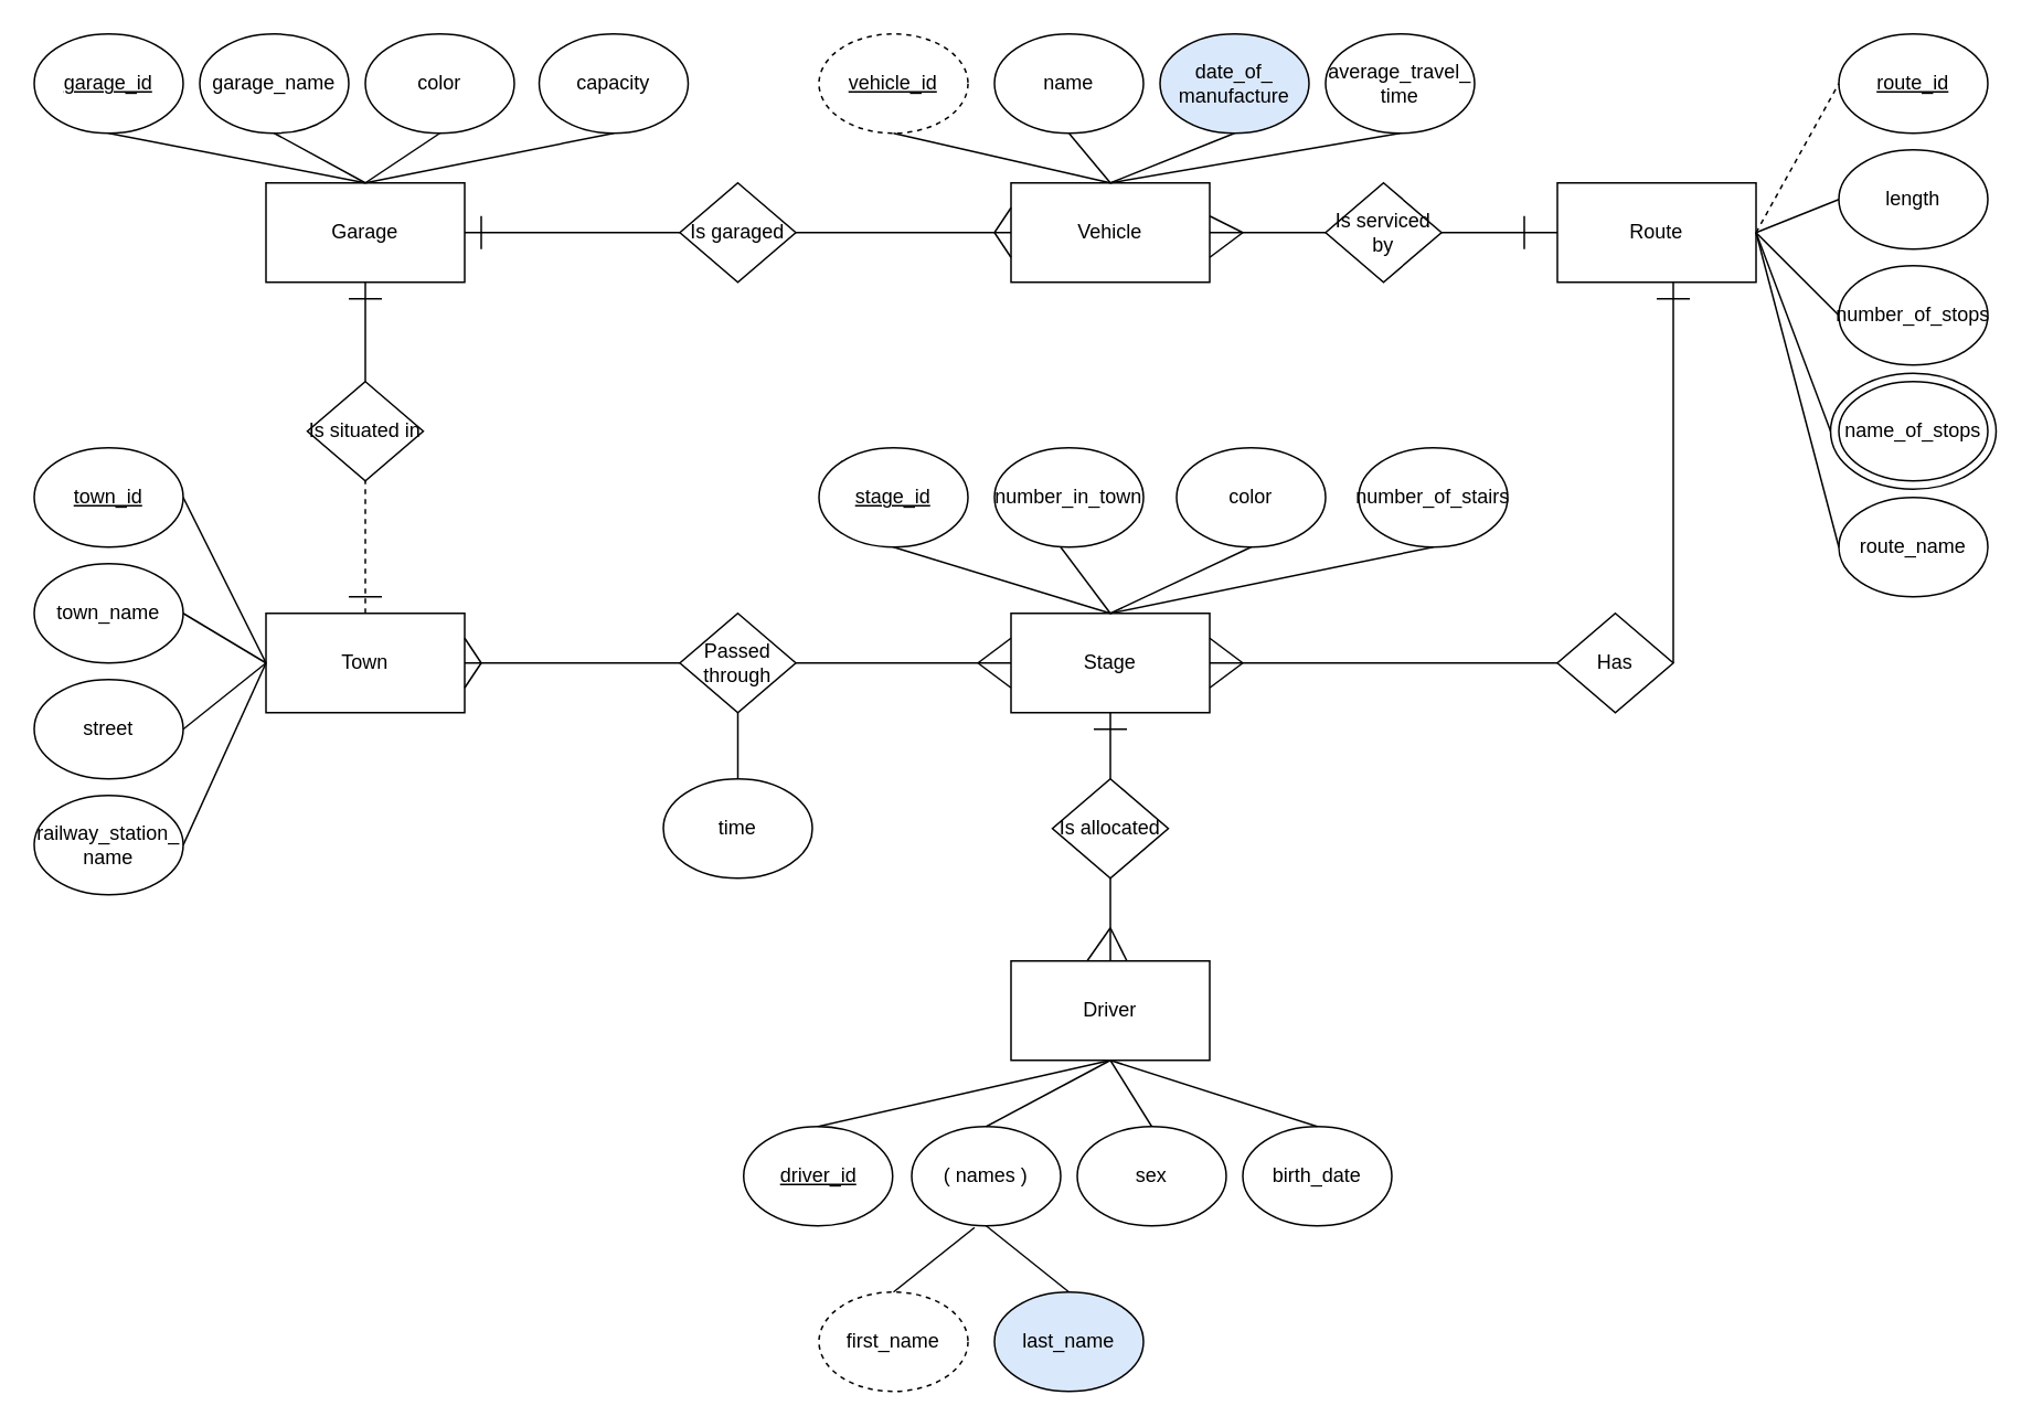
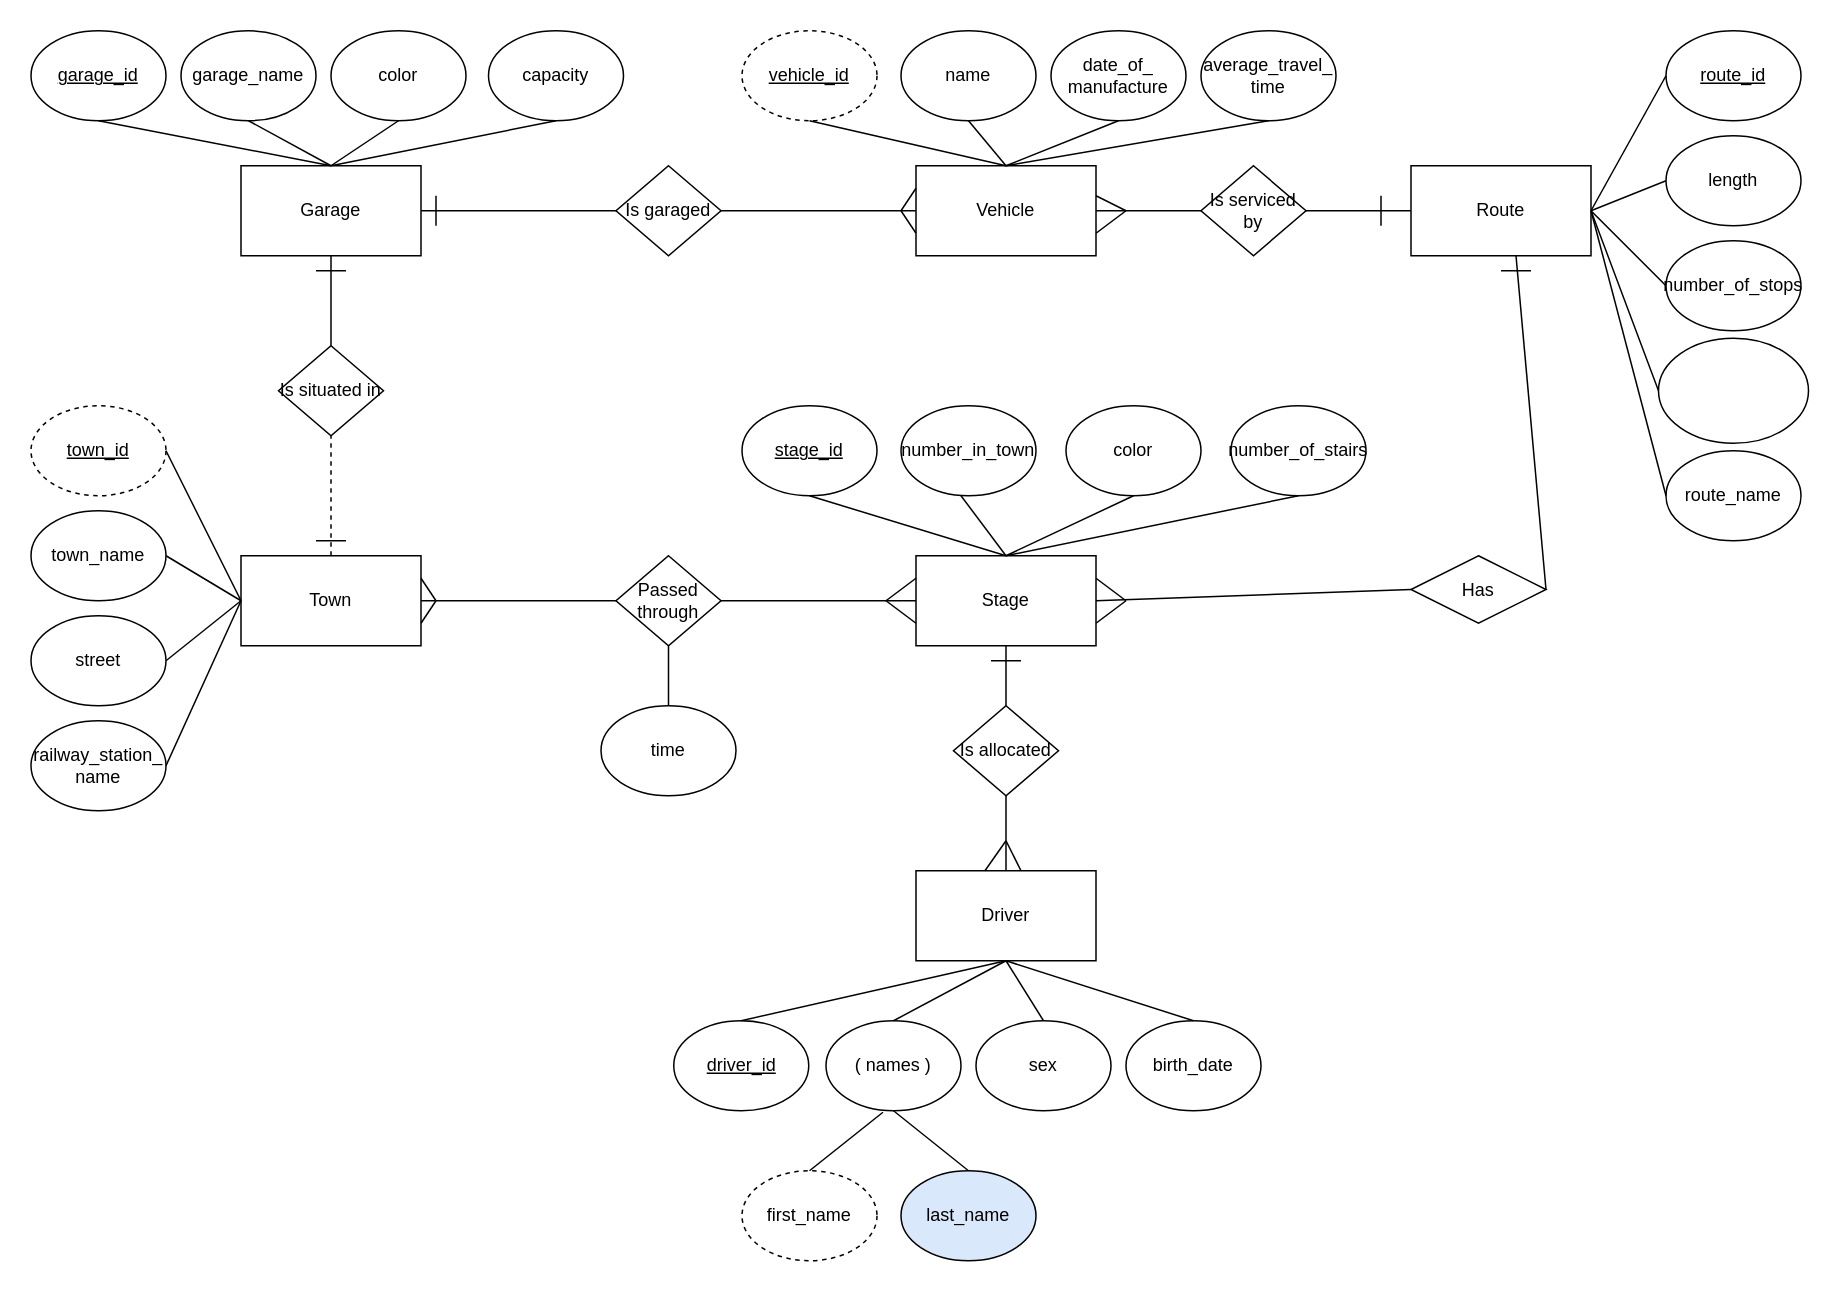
- <mxCell id="73" value="date_of_&lt;br&gt;manufacture" style="ellipse;whiteSpace=wrap;html=1;fillColor=#dae8fc;" vertex="1" parent="1"><mxGeometry x="700" y="20" width="90" height="60" as="geometry" /></mxCell>
+ <mxCell id="73" value="date_of_&lt;br&gt;manufacture" style="ellipse;whiteSpace=wrap;html=1;" vertex="1" parent="1"><mxGeometry x="700" y="20" width="90" height="60" as="geometry" /></mxCell>
- <mxCell id="96" value="" style="endArrow=none;html=1;rounded=0;entryX=0;entryY=0.5;entryDx=0;entryDy=0;exitX=1;exitY=0.5;exitDx=0;exitDy=0;dashed=1;" edge="1" parent="1" source="8" target="91"><mxGeometry width="50" height="50" relative="1" as="geometry"><mxPoint x="970" y="330" as="sourcePoint" /><mxPoint x="1020" y="280" as="targetPoint" /></mxGeometry></mxCell>
+ <mxCell id="96" value="" style="endArrow=none;html=1;rounded=0;entryX=0;entryY=0.5;entryDx=0;entryDy=0;exitX=1;exitY=0.5;exitDx=0;exitDy=0;" edge="1" parent="1" source="8" target="91"><mxGeometry width="50" height="50" relative="1" as="geometry"><mxPoint x="970" y="330" as="sourcePoint" /><mxPoint x="1020" y="280" as="targetPoint" /></mxGeometry></mxCell>
- <mxCell id="94" value="name_of_stops" style="ellipse;whiteSpace=wrap;html=1;" vertex="1" parent="1"><mxGeometry x="1110" y="230" width="90" height="60" as="geometry" /></mxCell>
- <mxCell id="26" value="&lt;u&gt;town_id&lt;/u&gt;" style="ellipse;whiteSpace=wrap;html=1;" vertex="1" parent="1"><mxGeometry x="20" y="270" width="90" height="60" as="geometry" /></mxCell>
+ <mxCell id="26" value="&lt;u&gt;town_id&lt;/u&gt;" style="ellipse;whiteSpace=wrap;html=1;dashed=1;" vertex="1" parent="1"><mxGeometry x="20" y="270" width="90" height="60" as="geometry" /></mxCell>
- <mxCell id="85" value="Has" style="rhombus;whiteSpace=wrap;html=1;" vertex="1" parent="1"><mxGeometry x="940" y="370" width="70" height="60" as="geometry" /></mxCell>
+ <mxCell id="85" value="Has" style="rhombus;whiteSpace=wrap;html=1;" vertex="1" parent="1"><mxGeometry x="940" y="370" width="90" height="45" as="geometry" /></mxCell>
